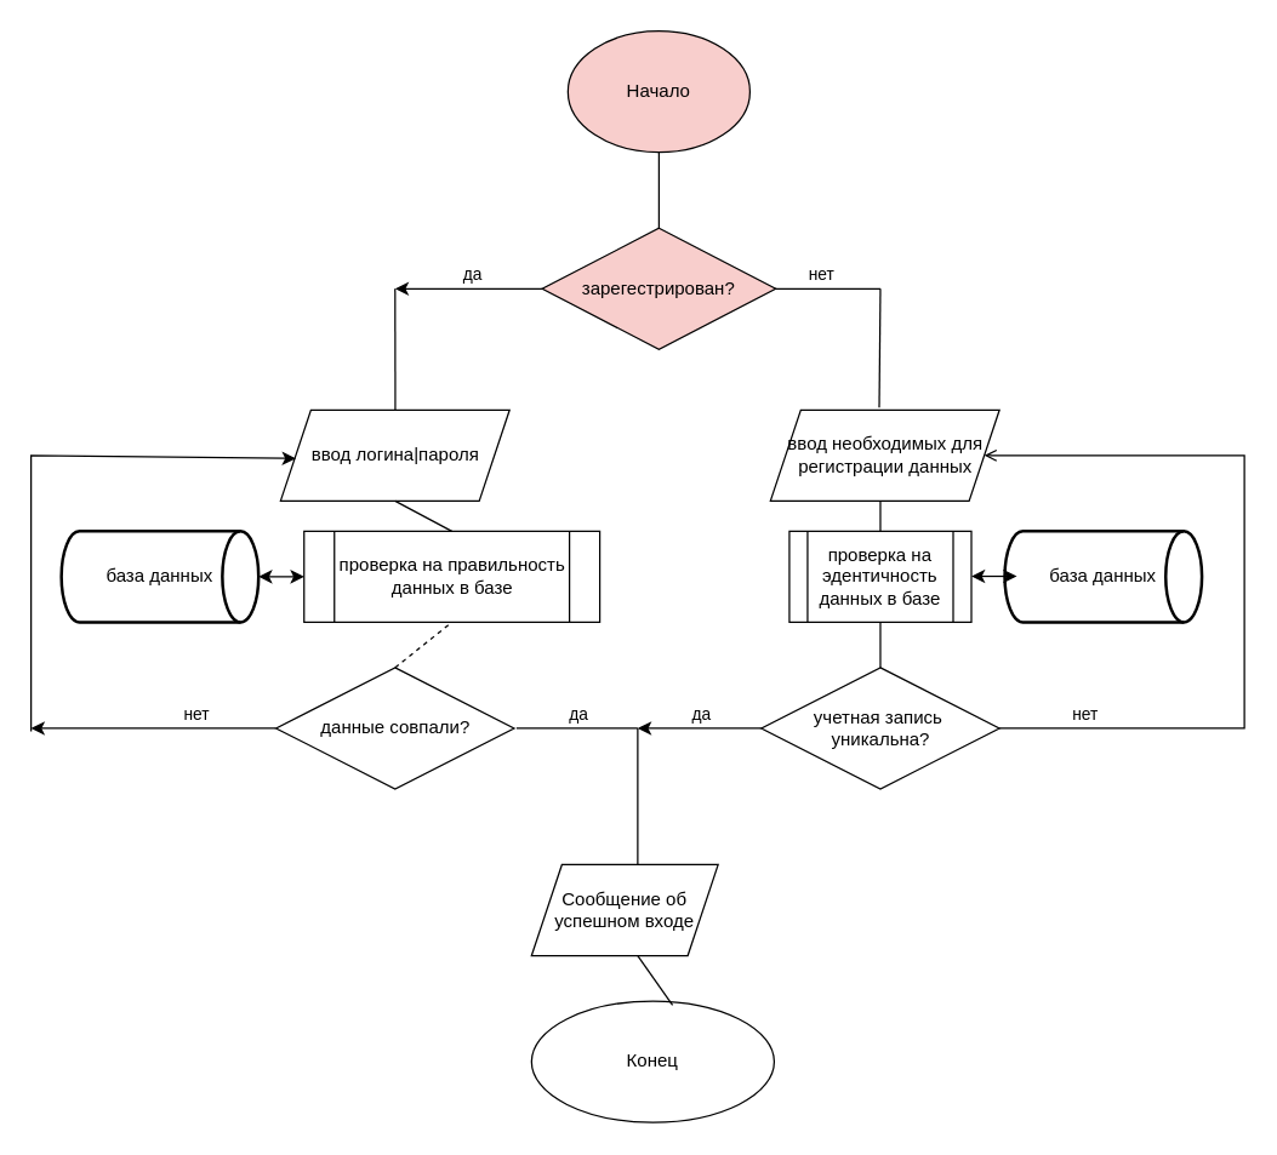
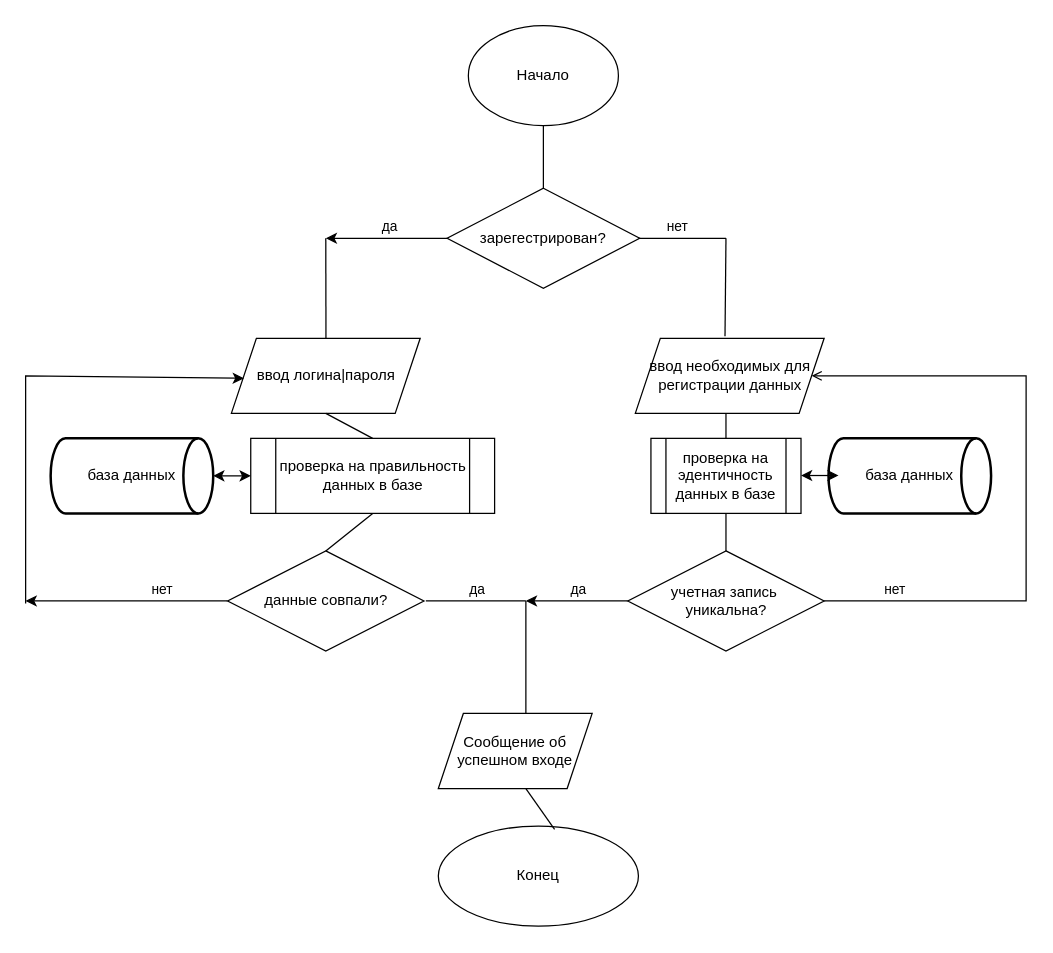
- <mxCell id="2" value="Начало" style="ellipse;whiteSpace=wrap;html=1;fillColor=#f8cecc;" vertex="1" parent="1"><mxGeometry x="374" y="20" width="120" height="80" as="geometry" /></mxCell>
+ <mxCell id="2" value="Начало" style="ellipse;whiteSpace=wrap;html=1;" vertex="1" parent="1"><mxGeometry x="374" y="20" width="120" height="80" as="geometry" /></mxCell>
- <mxCell id="6" value="зарегестрирован?" style="rhombus;whiteSpace=wrap;html=1;fillColor=#f8cecc;" vertex="1" parent="1"><mxGeometry x="357" y="150" width="154" height="80" as="geometry" /></mxCell>
+ <mxCell id="6" value="зарегестрирован?" style="rhombus;whiteSpace=wrap;html=1;" vertex="1" parent="1"><mxGeometry x="357" y="150" width="154" height="80" as="geometry" /></mxCell>
- <mxCell id="16" value="" style="endArrow=none;html=1;rounded=0;entryX=0.5;entryY=1;entryDx=0;entryDy=0;exitX=0.5;exitY=0;exitDx=0;exitDy=0;dashed=1;" edge="1" parent="1" source="15" target="8"><mxGeometry width="50" height="50" relative="1" as="geometry"><mxPoint x="260" y="437" as="sourcePoint" /><mxPoint x="310" y="380" as="targetPoint" /></mxGeometry></mxCell>
+ <mxCell id="16" value="" style="endArrow=none;html=1;rounded=0;entryX=0.5;entryY=1;entryDx=0;entryDy=0;exitX=0.5;exitY=0;exitDx=0;exitDy=0;" edge="1" parent="1" source="15" target="8"><mxGeometry width="50" height="50" relative="1" as="geometry"><mxPoint x="260" y="437" as="sourcePoint" /><mxPoint x="310" y="380" as="targetPoint" /></mxGeometry></mxCell>
